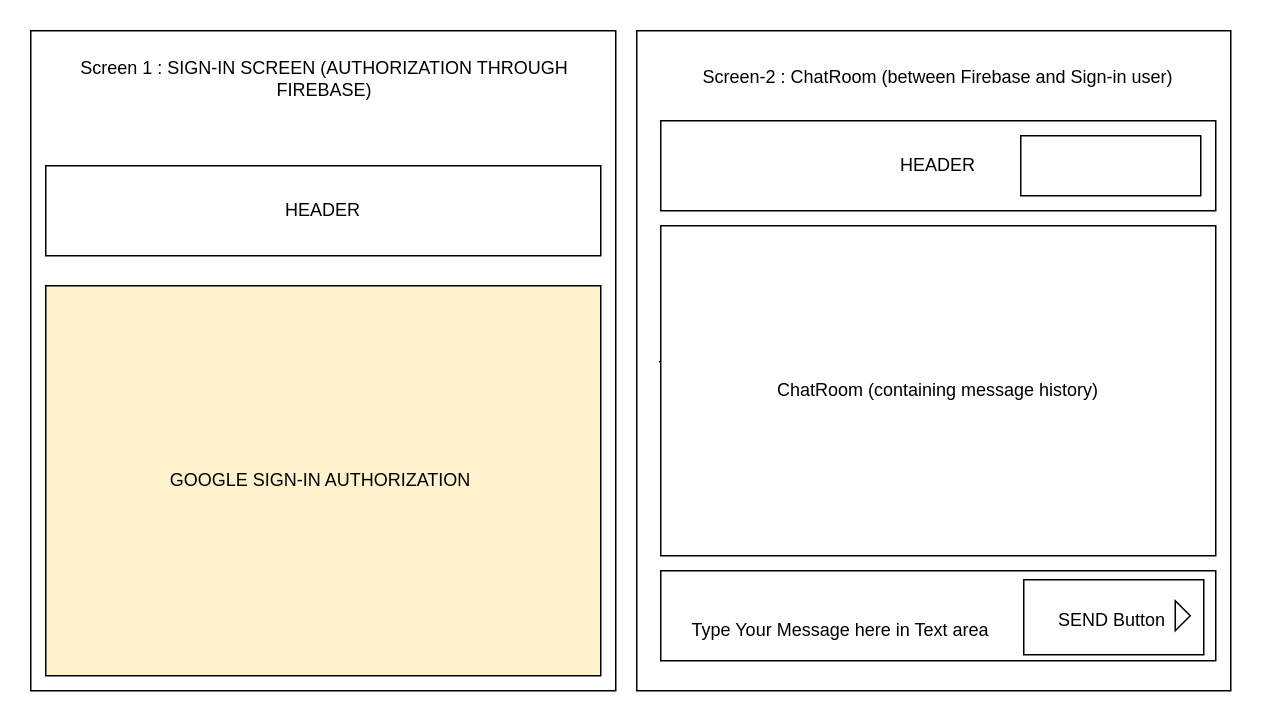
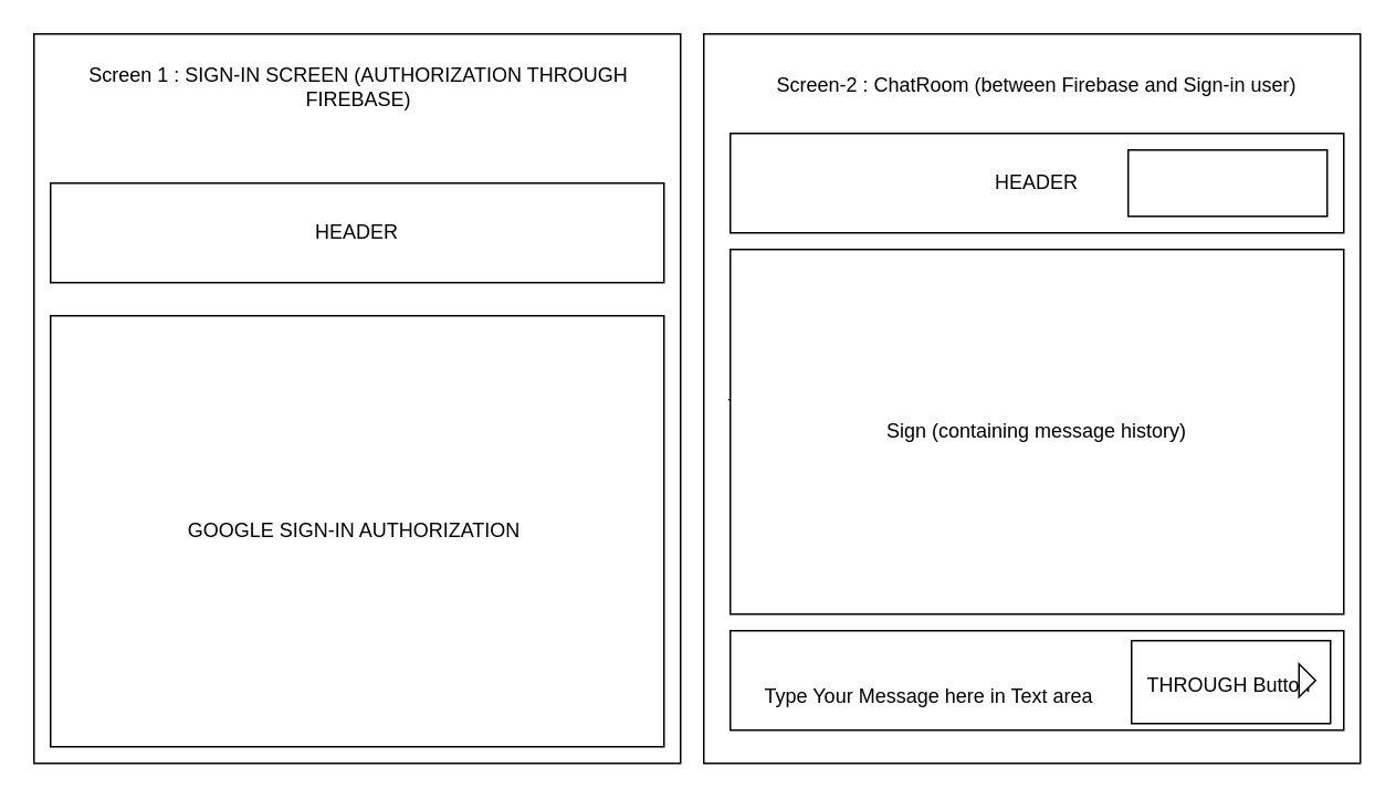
- <mxCell id="12" value="ChatRoom (containing message history)" style="rounded=0;whiteSpace=wrap;html=1;" vertex="1" parent="1"><mxGeometry x="440" y="150" width="370" height="220" as="geometry" /></mxCell>
+ <mxCell id="12" value="Sign (containing message history)" style="rounded=0;whiteSpace=wrap;html=1;" vertex="1" parent="1"><mxGeometry x="440" y="150" width="370" height="220" as="geometry" /></mxCell>
- <mxCell id="5" value="GOOGLE SIGN-IN AUTHORIZATION&amp;nbsp;" style="rounded=0;whiteSpace=wrap;html=1;fillColor=#fff2cc;" vertex="1" parent="1"><mxGeometry x="30" y="190" width="370" height="260" as="geometry" /></mxCell>
+ <mxCell id="5" value="GOOGLE SIGN-IN AUTHORIZATION&amp;nbsp;" style="rounded=0;whiteSpace=wrap;html=1;" vertex="1" parent="1"><mxGeometry x="30" y="190" width="370" height="260" as="geometry" /></mxCell>
- <mxCell id="15" value="SEND Button" style="text;html=1;strokeColor=none;fillColor=none;align=center;verticalAlign=middle;whiteSpace=wrap;rounded=0;" vertex="1" parent="1"><mxGeometry x="682" y="386" width="118" height="54" as="geometry" /></mxCell>
+ <mxCell id="15" value="THROUGH Button" style="text;html=1;strokeColor=none;fillColor=none;align=center;verticalAlign=middle;whiteSpace=wrap;rounded=0;" vertex="1" parent="1"><mxGeometry x="682" y="386" width="118" height="54" as="geometry" /></mxCell>
